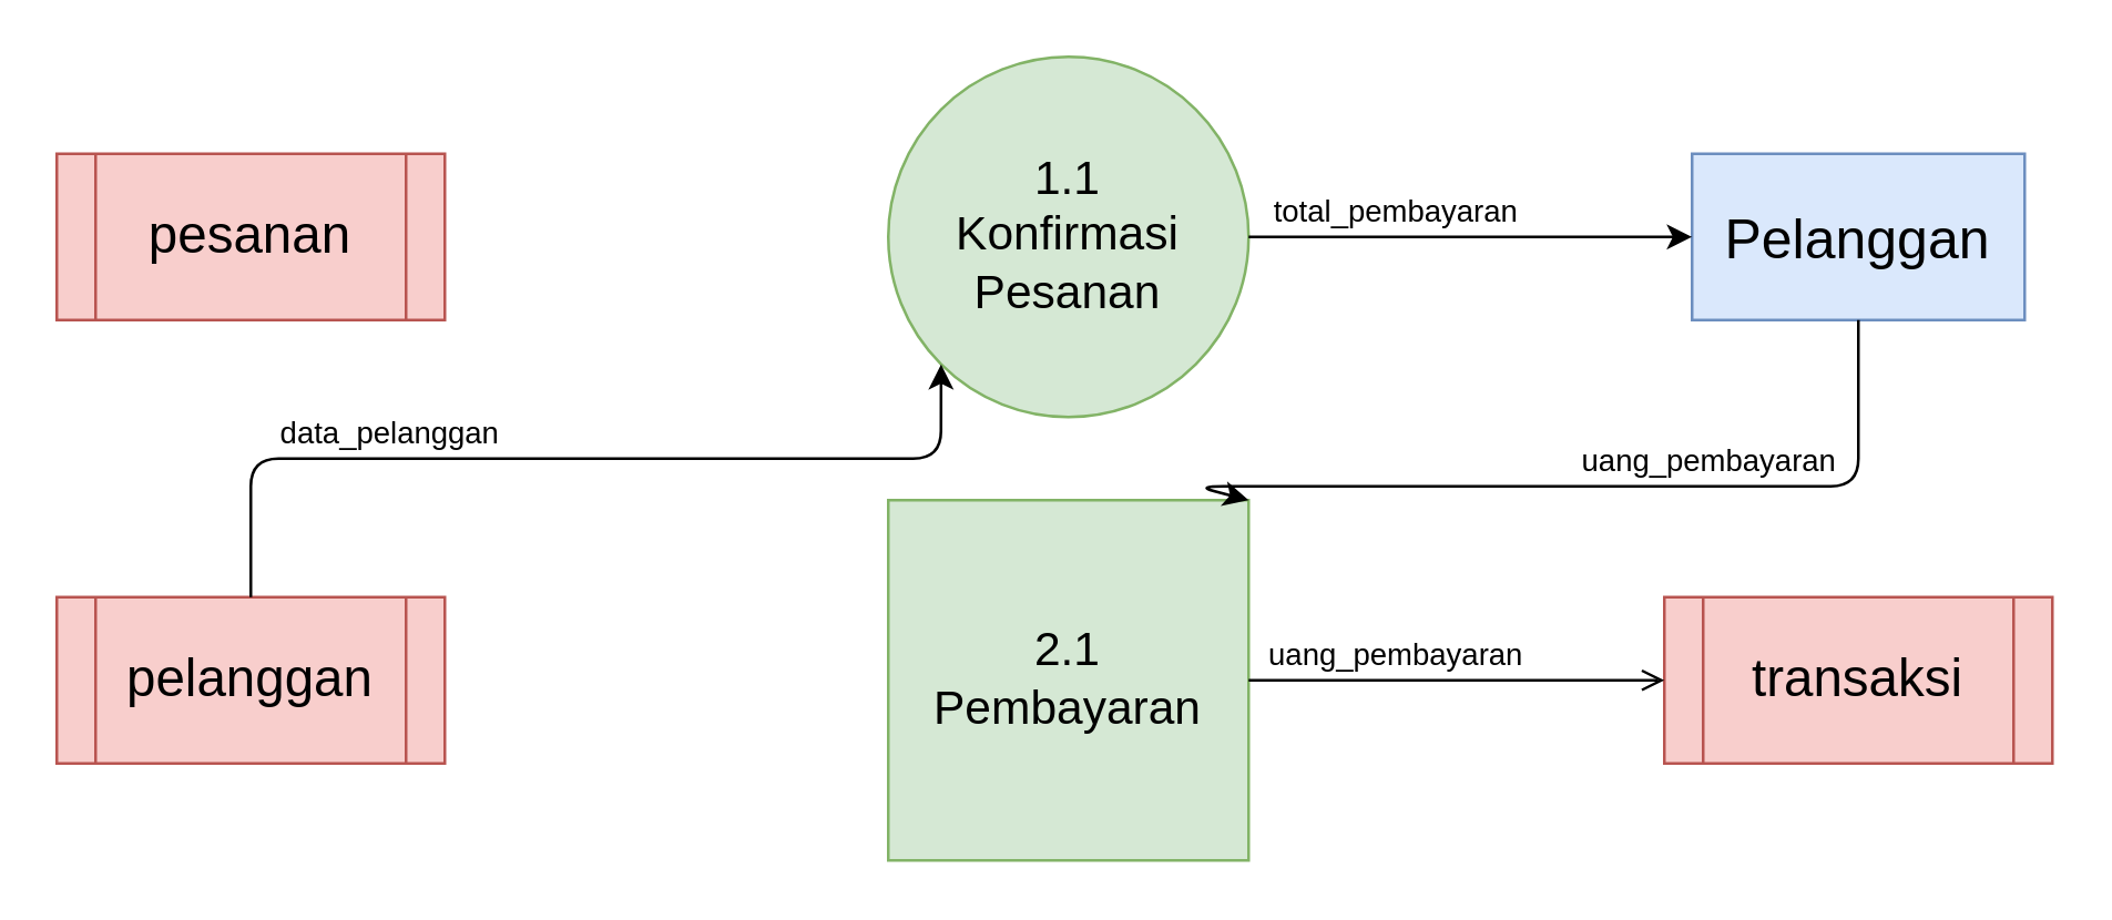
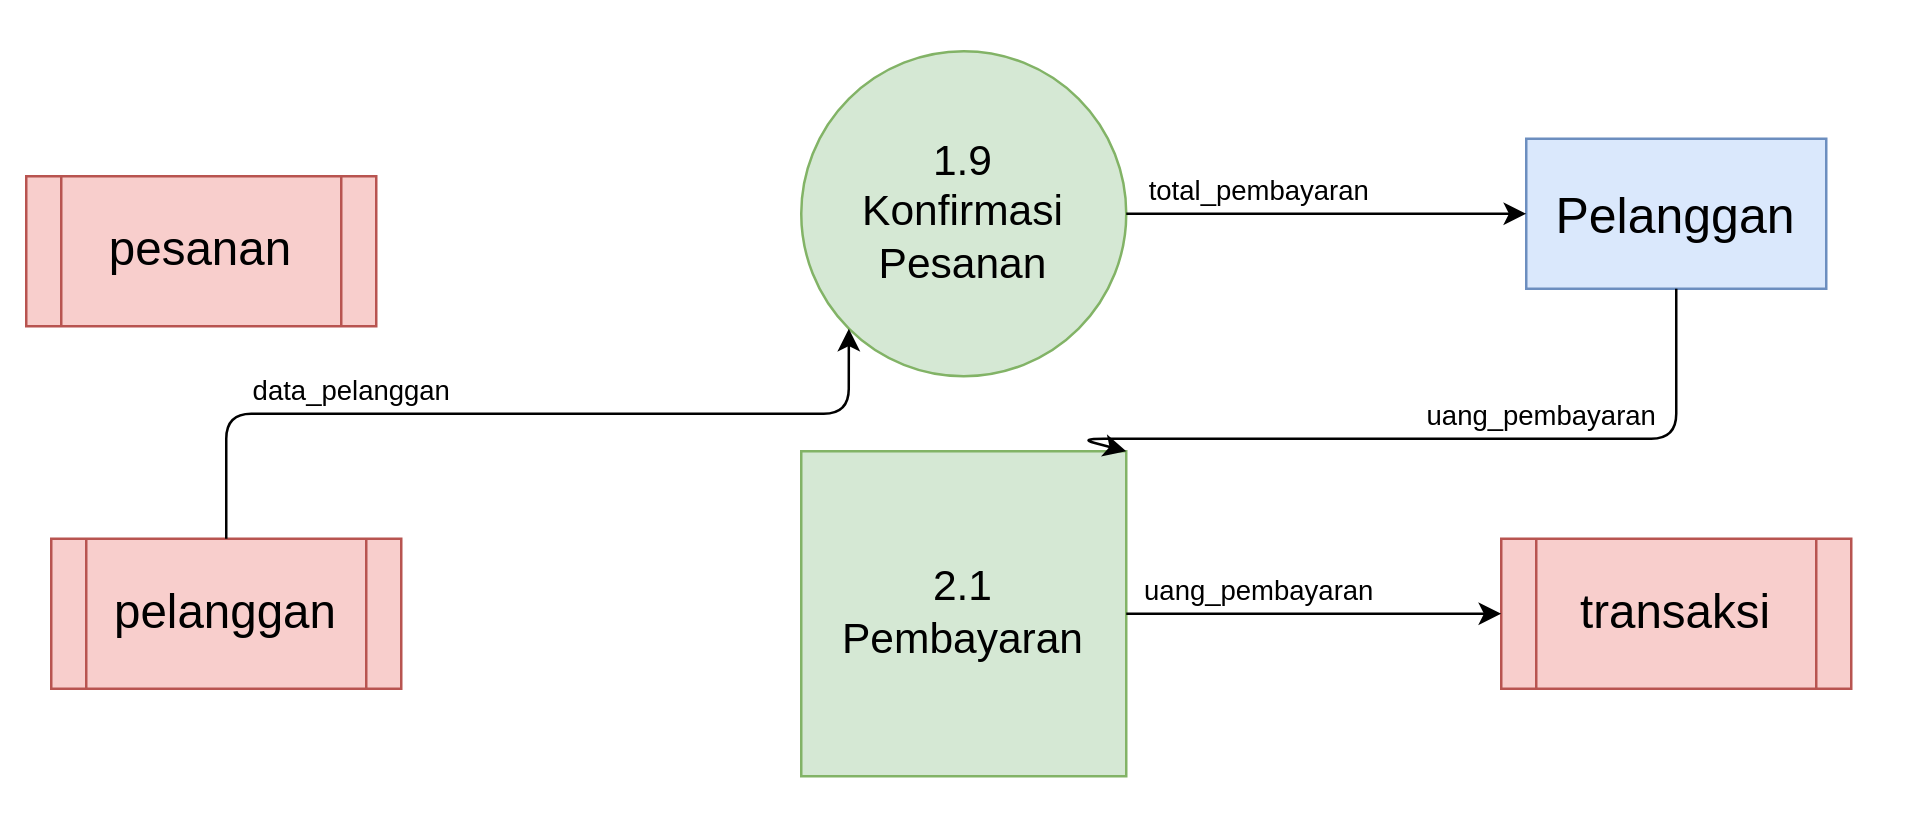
- <mxCell id="5" value="&lt;span style=&quot;font-size: 19px&quot;&gt;pesanan&lt;/span&gt;" style="shape=process;whiteSpace=wrap;html=1;backgroundOutline=1;fillColor=#f8cecc;strokeColor=#b85450;" vertex="1" parent="1"><mxGeometry x="20" y="55" width="140" height="60" as="geometry" /></mxCell>
+ <mxCell id="5" value="&lt;span style=&quot;font-size: 19px&quot;&gt;pesanan&lt;/span&gt;" style="shape=process;whiteSpace=wrap;html=1;backgroundOutline=1;fillColor=#f8cecc;strokeColor=#b85450;" vertex="1" parent="1"><mxGeometry x="10" y="70" width="140" height="60" as="geometry" /></mxCell>
- <mxCell id="6" value="&lt;font style=&quot;font-size: 17px&quot;&gt;1.1&lt;br&gt;Konfirmasi&lt;br&gt;Pesanan&lt;/font&gt;" style="ellipse;whiteSpace=wrap;html=1;aspect=fixed;fillColor=#d5e8d4;strokeColor=#82b366;" vertex="1" parent="1"><mxGeometry x="320" y="20" width="130" height="130" as="geometry" /></mxCell>
+ <mxCell id="6" value="&lt;font style=&quot;font-size: 17px&quot;&gt;1.9&lt;br&gt;Konfirmasi&lt;br&gt;Pesanan&lt;/font&gt;" style="ellipse;whiteSpace=wrap;html=1;aspect=fixed;fillColor=#d5e8d4;strokeColor=#82b366;" vertex="1" parent="1"><mxGeometry x="320" y="20" width="130" height="130" as="geometry" /></mxCell>
- <mxCell id="14" value="" style="endArrow=open;html=1;exitX=1;exitY=0.5;exitDx=0;exitDy=0;entryX=0;entryY=0.5;entryDx=0;entryDy=0;" edge="1" parent="1" source="7" target="4"><mxGeometry width="50" height="50" relative="1" as="geometry"><mxPoint x="430" y="195" as="sourcePoint" /><mxPoint x="480" y="145" as="targetPoint" /></mxGeometry></mxCell>
+ <mxCell id="14" value="" style="endArrow=classic;html=1;exitX=1;exitY=0.5;exitDx=0;exitDy=0;entryX=0;entryY=0.5;entryDx=0;entryDy=0;" edge="1" parent="1" source="7" target="4"><mxGeometry width="50" height="50" relative="1" as="geometry"><mxPoint x="430" y="195" as="sourcePoint" /><mxPoint x="480" y="145" as="targetPoint" /></mxGeometry></mxCell>
